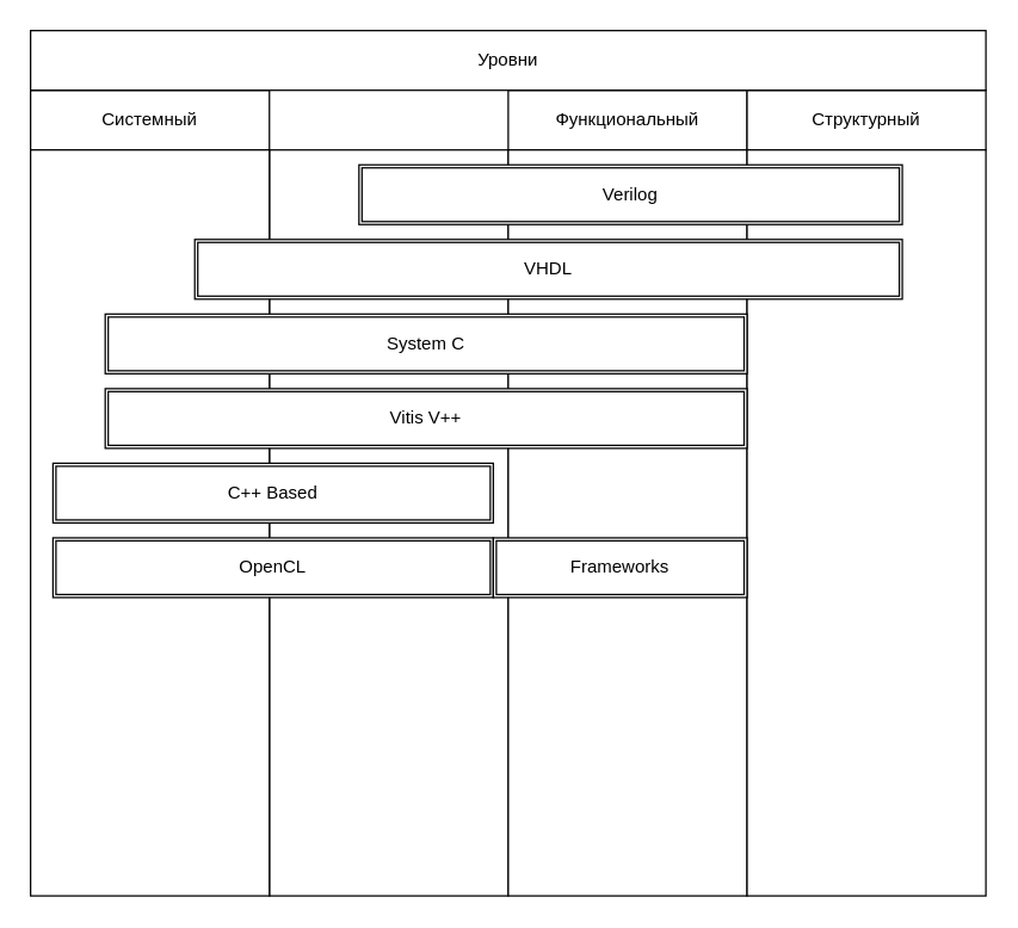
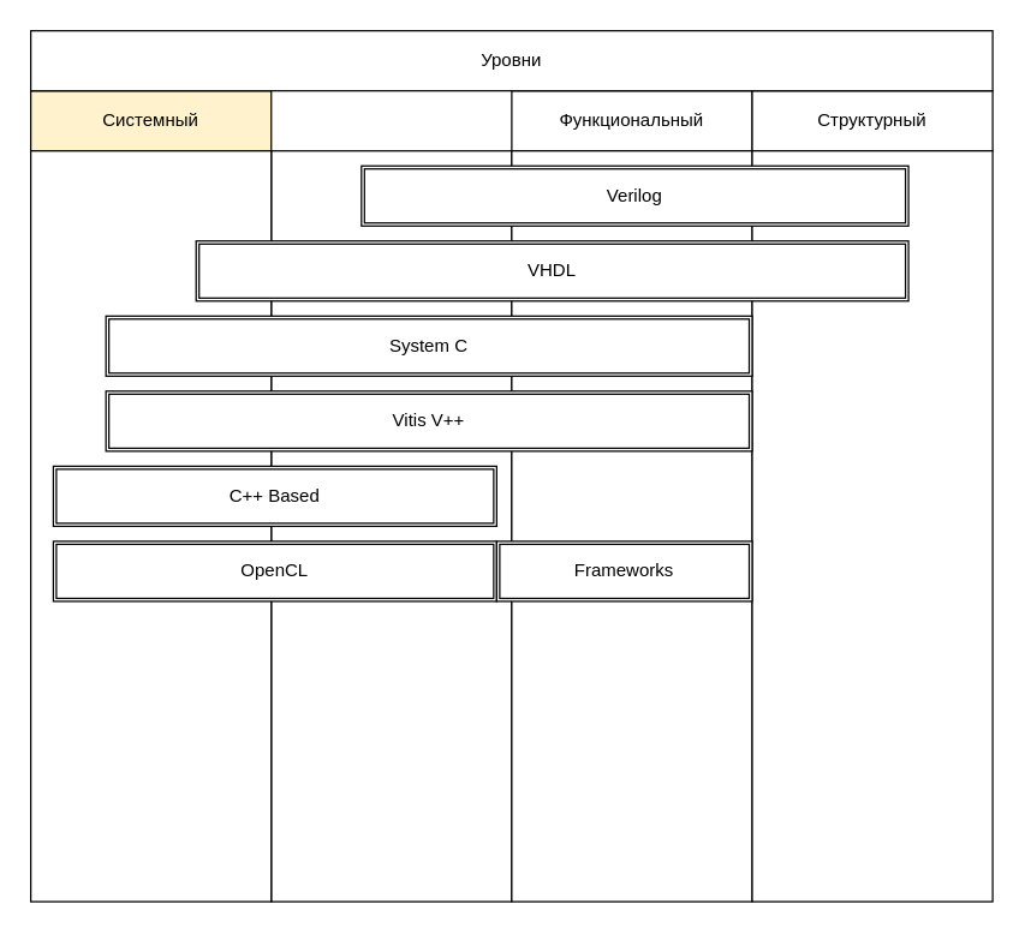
- <mxCell id="2" value="Системный" style="rounded=0;whiteSpace=wrap;html=1;" vertex="1" parent="1"><mxGeometry x="20" y="60" width="160" height="40" as="geometry" /></mxCell>
+ <mxCell id="2" value="Системный" style="rounded=0;whiteSpace=wrap;html=1;fillColor=#fff2cc;" vertex="1" parent="1"><mxGeometry x="20" y="60" width="160" height="40" as="geometry" /></mxCell>
